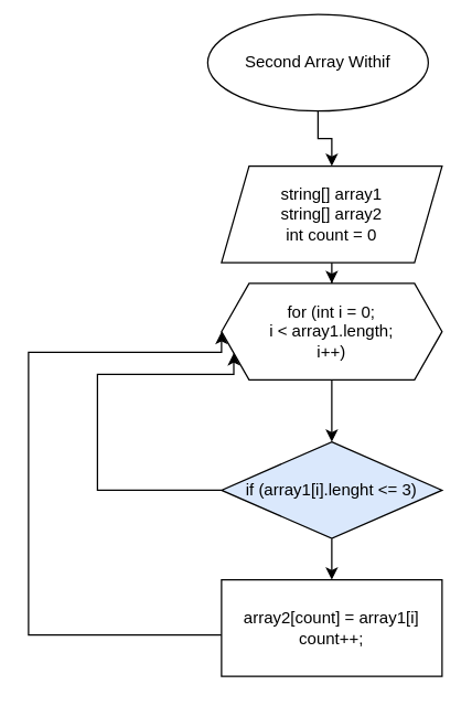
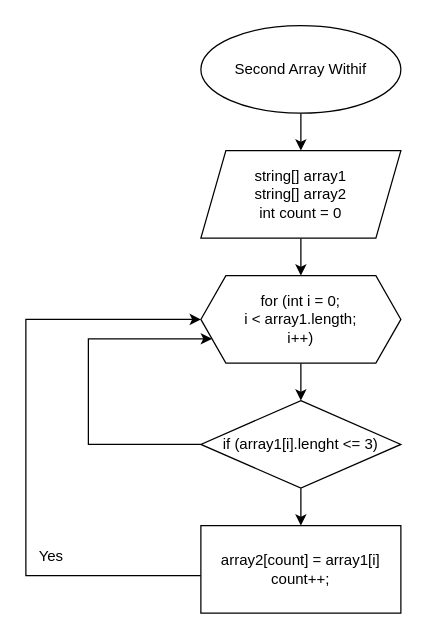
- <mxCell id="5" value="Second Array Withif" style="ellipse;whiteSpace=wrap;html=1;" vertex="1" parent="1"><mxGeometry x="150" y="10" width="160" height="70" as="geometry" /></mxCell>
+ <mxCell id="5" value="Second Array Withif" style="ellipse;whiteSpace=wrap;html=1;" vertex="1" parent="1"><mxGeometry x="160" y="20" width="160" height="70" as="geometry" /></mxCell>
- <mxCell id="7" value="for (int i = 0;&lt;div&gt;i &amp;lt; array1.length;&lt;/div&gt;&lt;div&gt;i++)&lt;/div&gt;" style="shape=hexagon;perimeter=hexagonPerimeter2;whiteSpace=wrap;html=1;fixedSize=1;" vertex="1" parent="1"><mxGeometry x="160" y="205" width="160" height="70" as="geometry" /></mxCell>
+ <mxCell id="7" value="for (int i = 0;&lt;div&gt;i &amp;lt; array1.length;&lt;/div&gt;&lt;div&gt;i++)&lt;/div&gt;" style="shape=hexagon;perimeter=hexagonPerimeter2;whiteSpace=wrap;html=1;fixedSize=1;" vertex="1" parent="1"><mxGeometry x="160" y="220" width="160" height="70" as="geometry" /></mxCell>
- <mxCell id="10" value="if (array1[i].lenght &amp;lt;= 3)" style="rhombus;whiteSpace=wrap;html=1;fillColor=#dae8fc;" vertex="1" parent="1"><mxGeometry x="160" y="320" width="160" height="70" as="geometry" /></mxCell>
+ <mxCell id="10" value="if (array1[i].lenght &amp;lt;= 3)" style="rhombus;whiteSpace=wrap;html=1;" vertex="1" parent="1"><mxGeometry x="160" y="320" width="160" height="70" as="geometry" /></mxCell>
+ <mxCell id="13" value="Yes" style="text;html=1;align=center;verticalAlign=middle;resizable=0;points=[];autosize=1;strokeColor=none;fillColor=none;" vertex="1" parent="1"><mxGeometry x="20" y="430" width="40" height="30" as="geometry" /></mxCell>
